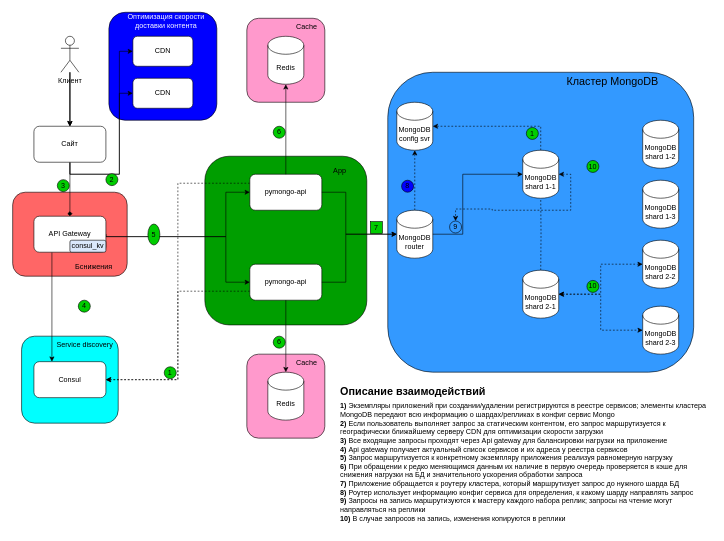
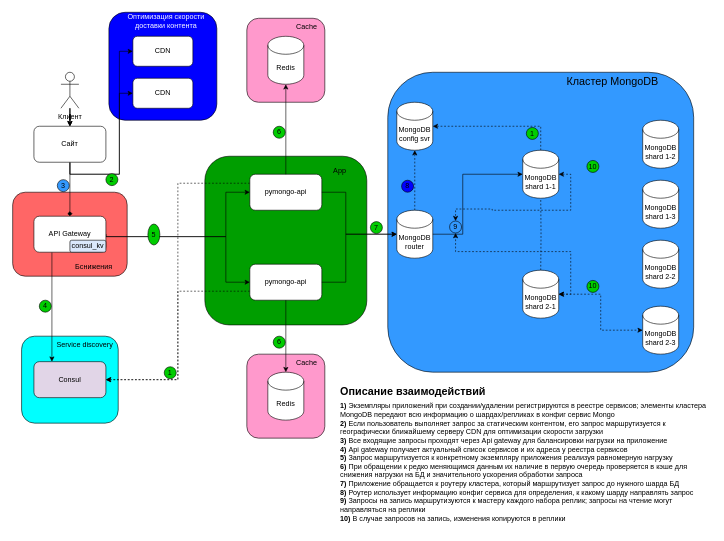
- <mxCell id="44" value="Клиент" style="shape=umlActor;verticalLabelPosition=bottom;verticalAlign=top;html=1;outlineConnect=0;" parent="1" vertex="1"><mxGeometry x="101" y="60" width="30" height="60" as="geometry" /></mxCell>
+ <mxCell id="44" value="Клиент" style="shape=umlActor;verticalLabelPosition=bottom;verticalAlign=top;html=1;outlineConnect=0;" parent="1" vertex="1"><mxGeometry x="101" y="120" width="30" height="60" as="geometry" /></mxCell>
- <mxCell id="58" value="3" style="ellipse;whiteSpace=wrap;html=1;aspect=fixed;fillColor=#00CC00;" vertex="1" parent="1"><mxGeometry x="95" y="299" width="20" height="20" as="geometry" /></mxCell>
+ <mxCell id="58" value="3" style="ellipse;whiteSpace=wrap;html=1;aspect=fixed;fillColor=#3399ff;" vertex="1" parent="1"><mxGeometry x="95" y="299" width="20" height="20" as="geometry" /></mxCell>
- <mxCell id="63" value="7" style="whiteSpace=wrap;html=1;aspect=fixed;fillColor=#00CC00;rounded=0;" vertex="1" parent="1"><mxGeometry x="617" y="369" width="20" height="20" as="geometry" /></mxCell>
+ <mxCell id="63" value="7" style="ellipse;whiteSpace=wrap;html=1;aspect=fixed;fillColor=#00CC00;" vertex="1" parent="1"><mxGeometry x="617" y="369" width="20" height="20" as="geometry" /></mxCell>
- <mxCell id="24" style="edgeStyle=orthogonalEdgeStyle;rounded=0;orthogonalLoop=1;jettySize=auto;html=1;exitX=1;exitY=0.5;exitDx=0;exitDy=0;exitPerimeter=0;entryX=0;entryY=0.5;entryDx=0;entryDy=0;entryPerimeter=0;dashed=1;startArrow=classic;startFill=1;" parent="1" source="13" target="21" edge="1"><mxGeometry relative="1" as="geometry"><mxPoint x="871" y="490" as="sourcePoint" /></mxGeometry></mxCell>
+ <mxCell id="24" style="edgeStyle=orthogonalEdgeStyle;rounded=0;orthogonalLoop=1;jettySize=auto;html=1;exitX=1;exitY=0.5;exitDx=0;exitDy=0;exitPerimeter=0;dashed=1;startArrow=classic;startFill=1;" parent="1" source="13" target="66" edge="1"><mxGeometry relative="1" as="geometry"><mxPoint x="871" y="490" as="sourcePoint" /></mxGeometry></mxCell>
- <mxCell id="59" value="4" style="ellipse;whiteSpace=wrap;html=1;aspect=fixed;fillColor=#00CC00;" vertex="1" parent="1"><mxGeometry x="130" y="500" width="20" height="20" as="geometry" /></mxCell>
+ <mxCell id="59" value="4" style="ellipse;whiteSpace=wrap;html=1;aspect=fixed;fillColor=#00CC00;" vertex="1" parent="1"><mxGeometry x="65" y="500" width="20" height="20" as="geometry" /></mxCell>
- <mxCell id="36" value="Consul" style="rounded=1;whiteSpace=wrap;html=1;" parent="1" vertex="1"><mxGeometry x="56" y="602.5" width="120" height="60" as="geometry" /></mxCell>
+ <mxCell id="36" value="Consul" style="rounded=1;whiteSpace=wrap;html=1;fillColor=#e1d5e7;" parent="1" vertex="1"><mxGeometry x="56" y="602.5" width="120" height="60" as="geometry" /></mxCell>
